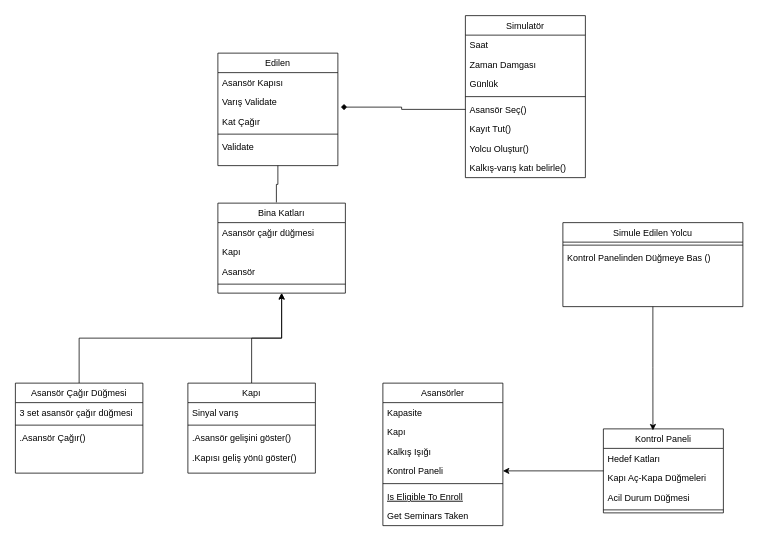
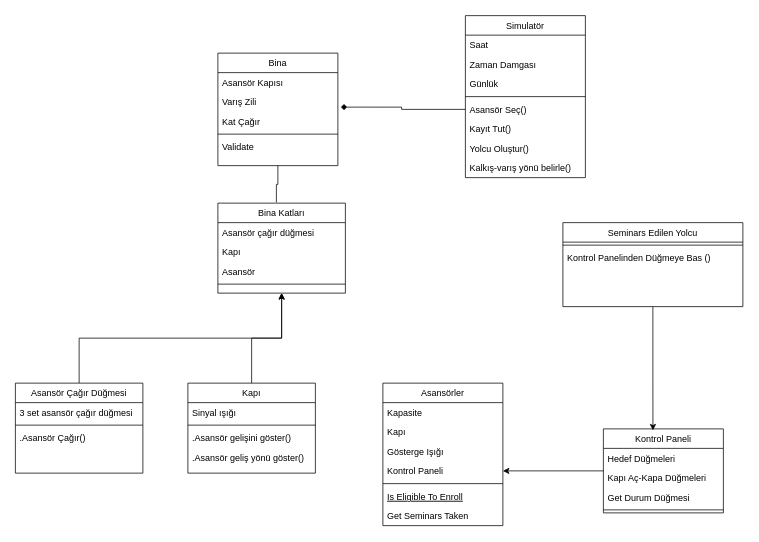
- <mxCell id="17" value="Edilen" style="swimlane;fontStyle=0;align=center;verticalAlign=top;childLayout=stackLayout;horizontal=1;startSize=26;horizontalStack=0;resizeParent=1;resizeLast=0;collapsible=1;marginBottom=0;rounded=0;shadow=0;strokeWidth=1;" vertex="1" parent="1"><mxGeometry x="290" y="70" width="160" height="150" as="geometry"><mxRectangle x="550" y="140" width="160" height="26" as="alternateBounds" /></mxGeometry></mxCell>
+ <mxCell id="17" value="Bina" style="swimlane;fontStyle=0;align=center;verticalAlign=top;childLayout=stackLayout;horizontal=1;startSize=26;horizontalStack=0;resizeParent=1;resizeLast=0;collapsible=1;marginBottom=0;rounded=0;shadow=0;strokeWidth=1;" vertex="1" parent="1"><mxGeometry x="290" y="70" width="160" height="150" as="geometry"><mxRectangle x="550" y="140" width="160" height="26" as="alternateBounds" /></mxGeometry></mxCell>
- <mxCell id="19" value="Varış Validate" style="text;align=left;verticalAlign=top;spacingLeft=4;spacingRight=4;overflow=hidden;rotatable=0;points=[[0,0.5],[1,0.5]];portConstraint=eastwest;rounded=0;shadow=0;html=0;" vertex="1" parent="17"><mxGeometry y="52" width="160" height="26" as="geometry" /></mxCell>
+ <mxCell id="19" value="Varış Zili" style="text;align=left;verticalAlign=top;spacingLeft=4;spacingRight=4;overflow=hidden;rotatable=0;points=[[0,0.5],[1,0.5]];portConstraint=eastwest;rounded=0;shadow=0;html=0;" vertex="1" parent="17"><mxGeometry y="52" width="160" height="26" as="geometry" /></mxCell>
- <mxCell id="47" value="Kalkış-varış katı belirle()&#10;" style="text;align=left;verticalAlign=top;spacingLeft=4;spacingRight=4;overflow=hidden;rotatable=0;points=[[0,0.5],[1,0.5]];portConstraint=eastwest;rounded=0;shadow=0;html=0;" vertex="1" parent="39"><mxGeometry y="190" width="160" height="26" as="geometry" /></mxCell>
+ <mxCell id="47" value="Kalkış-varış yönü belirle()&#10;" style="text;align=left;verticalAlign=top;spacingLeft=4;spacingRight=4;overflow=hidden;rotatable=0;points=[[0,0.5],[1,0.5]];portConstraint=eastwest;rounded=0;shadow=0;html=0;" vertex="1" parent="39"><mxGeometry y="190" width="160" height="26" as="geometry" /></mxCell>
- <mxCell id="49" value="Simule Edilen Yolcu" style="swimlane;fontStyle=0;align=center;verticalAlign=top;childLayout=stackLayout;horizontal=1;startSize=26;horizontalStack=0;resizeParent=1;resizeLast=0;collapsible=1;marginBottom=0;rounded=0;shadow=0;strokeWidth=1;" vertex="1" parent="1"><mxGeometry x="750" y="296" width="240" height="112" as="geometry"><mxRectangle x="340" y="380" width="170" height="26" as="alternateBounds" /></mxGeometry></mxCell>
+ <mxCell id="49" value="Seminars Edilen Yolcu" style="swimlane;fontStyle=0;align=center;verticalAlign=top;childLayout=stackLayout;horizontal=1;startSize=26;horizontalStack=0;resizeParent=1;resizeLast=0;collapsible=1;marginBottom=0;rounded=0;shadow=0;strokeWidth=1;" vertex="1" parent="1"><mxGeometry x="750" y="296" width="240" height="112" as="geometry"><mxRectangle x="340" y="380" width="170" height="26" as="alternateBounds" /></mxGeometry></mxCell>
- <mxCell id="25" value="Sinyal varış" style="text;align=left;verticalAlign=top;spacingLeft=4;spacingRight=4;overflow=hidden;rotatable=0;points=[[0,0.5],[1,0.5]];portConstraint=eastwest;" vertex="1" parent="24"><mxGeometry y="26" width="170" height="26" as="geometry" /></mxCell>
+ <mxCell id="25" value="Sinyal ışığı" style="text;align=left;verticalAlign=top;spacingLeft=4;spacingRight=4;overflow=hidden;rotatable=0;points=[[0,0.5],[1,0.5]];portConstraint=eastwest;" vertex="1" parent="24"><mxGeometry y="26" width="170" height="26" as="geometry" /></mxCell>
- <mxCell id="5" value="Kalkış Işığı" style="text;align=left;verticalAlign=top;spacingLeft=4;spacingRight=4;overflow=hidden;rotatable=0;points=[[0,0.5],[1,0.5]];portConstraint=eastwest;rounded=0;shadow=0;html=0;" parent="2" vertex="1"><mxGeometry y="78" width="160" height="26" as="geometry" /></mxCell>
+ <mxCell id="5" value="Gösterge Işığı" style="text;align=left;verticalAlign=top;spacingLeft=4;spacingRight=4;overflow=hidden;rotatable=0;points=[[0,0.5],[1,0.5]];portConstraint=eastwest;rounded=0;shadow=0;html=0;" parent="2" vertex="1"><mxGeometry y="78" width="160" height="26" as="geometry" /></mxCell>
- <mxCell id="28" value=".Kapısı geliş yönü göster()" style="text;align=left;verticalAlign=top;spacingLeft=4;spacingRight=4;overflow=hidden;rotatable=0;points=[[0,0.5],[1,0.5]];portConstraint=eastwest;" vertex="1" parent="24"><mxGeometry y="86" width="170" height="26" as="geometry" /></mxCell>
+ <mxCell id="28" value=".Asansör geliş yönü göster()" style="text;align=left;verticalAlign=top;spacingLeft=4;spacingRight=4;overflow=hidden;rotatable=0;points=[[0,0.5],[1,0.5]];portConstraint=eastwest;" vertex="1" parent="24"><mxGeometry y="86" width="170" height="26" as="geometry" /></mxCell>
- <mxCell id="12" value="Hedef Katları" style="text;align=left;verticalAlign=top;spacingLeft=4;spacingRight=4;overflow=hidden;rotatable=0;points=[[0,0.5],[1,0.5]];portConstraint=eastwest;" parent="11" vertex="1"><mxGeometry y="26" width="160" height="26" as="geometry" /></mxCell>
+ <mxCell id="12" value="Hedef Düğmeleri" style="text;align=left;verticalAlign=top;spacingLeft=4;spacingRight=4;overflow=hidden;rotatable=0;points=[[0,0.5],[1,0.5]];portConstraint=eastwest;" parent="11" vertex="1"><mxGeometry y="26" width="160" height="26" as="geometry" /></mxCell>
- <mxCell id="14" value="Acil Durum Düğmesi" style="text;align=left;verticalAlign=top;spacingLeft=4;spacingRight=4;overflow=hidden;rotatable=0;points=[[0,0.5],[1,0.5]];portConstraint=eastwest;" vertex="1" parent="11"><mxGeometry y="78" width="160" height="26" as="geometry" /></mxCell>
+ <mxCell id="14" value="Get Durum Düğmesi" style="text;align=left;verticalAlign=top;spacingLeft=4;spacingRight=4;overflow=hidden;rotatable=0;points=[[0,0.5],[1,0.5]];portConstraint=eastwest;" vertex="1" parent="11"><mxGeometry y="78" width="160" height="26" as="geometry" /></mxCell>
